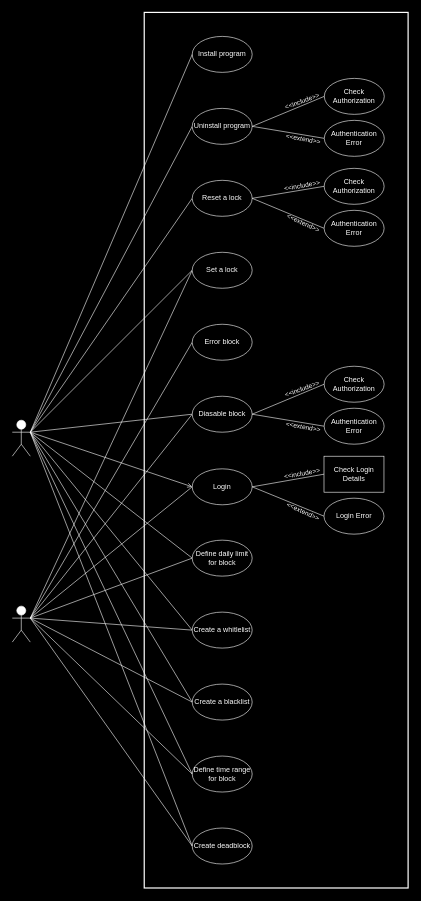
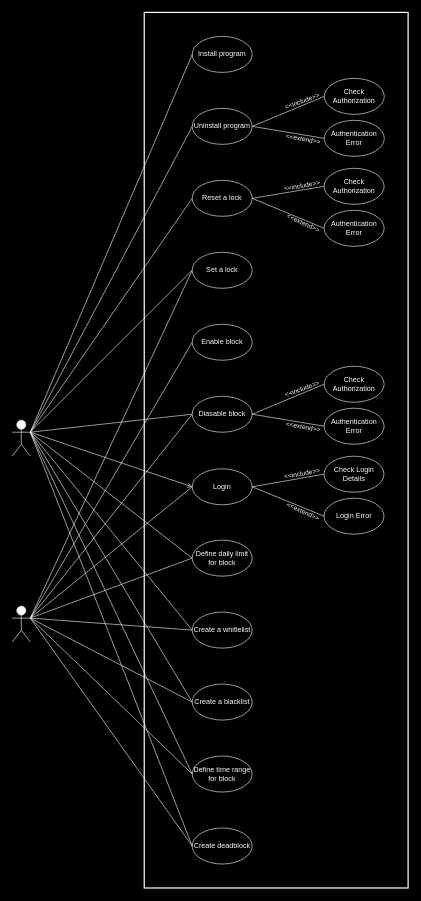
- <mxCell id="19" value="Error block" style="ellipse;whiteSpace=wrap;html=1;fillColor=#000000;strokeColor=#FFFFFF;fontColor=#FFFFFF;" parent="1" vertex="1"><mxGeometry x="320" y="540" width="100" height="60" as="geometry" /></mxCell>
+ <mxCell id="19" value="Enable block" style="ellipse;whiteSpace=wrap;html=1;fillColor=#000000;strokeColor=#FFFFFF;fontColor=#FFFFFF;" parent="1" vertex="1"><mxGeometry x="320" y="540" width="100" height="60" as="geometry" /></mxCell>
- <mxCell id="54" value="Check Login Details" style="whiteSpace=wrap;html=1;fontColor=#FFFFFF;strokeColor=#FFFFFF;fillColor=#000000;rounded=0;" parent="1" vertex="1"><mxGeometry x="539.75" y="760" width="100" height="60" as="geometry" /></mxCell>
+ <mxCell id="54" value="Check Login Details" style="ellipse;whiteSpace=wrap;html=1;fontColor=#FFFFFF;strokeColor=#FFFFFF;fillColor=#000000;" parent="1" vertex="1"><mxGeometry x="539.75" y="760" width="100" height="60" as="geometry" /></mxCell>
